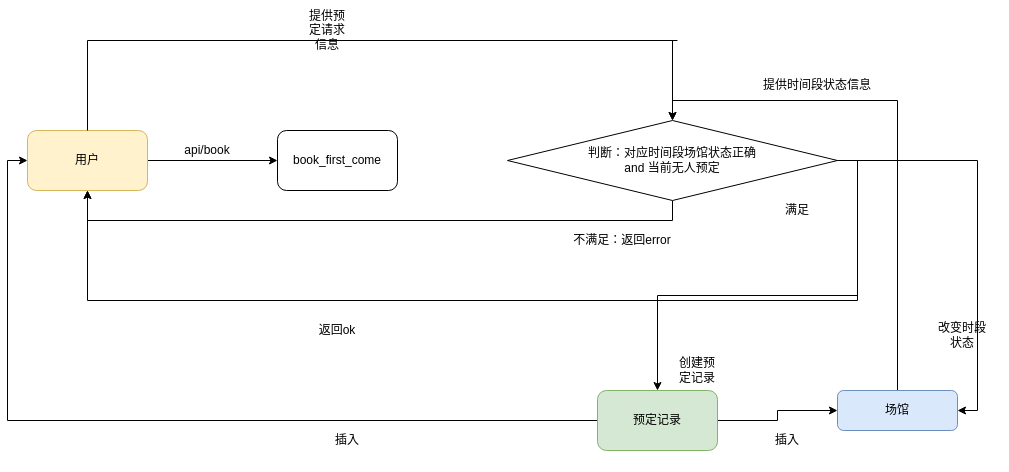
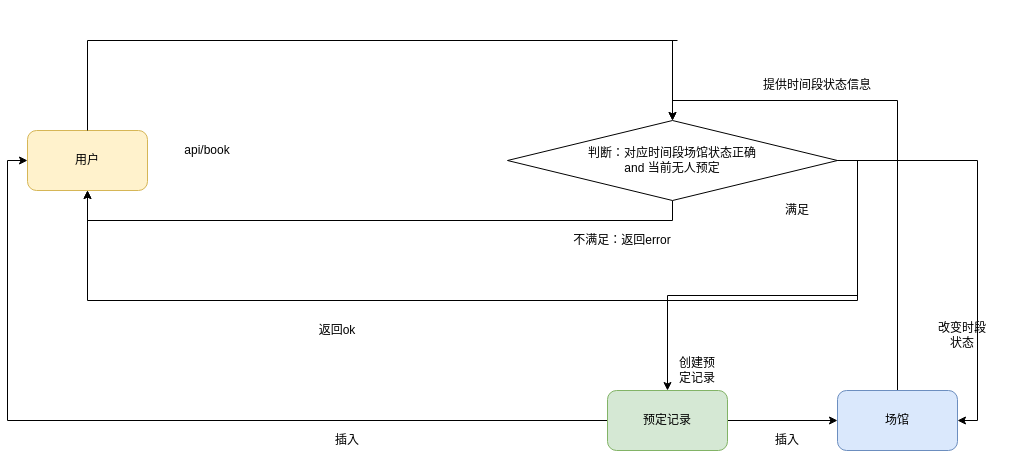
- <mxCell id="20" value="提供预定请求信息" style="text;html=1;strokeColor=none;fillColor=none;align=center;verticalAlign=middle;whiteSpace=wrap;rounded=0;" vertex="1" parent="1"><mxGeometry x="300" y="20" width="40" height="20" as="geometry" /></mxCell>
- <mxCell id="2" style="edgeStyle=orthogonalEdgeStyle;rounded=0;orthogonalLoop=1;jettySize=auto;html=1;" edge="1" parent="1" source="3" target="9"><mxGeometry relative="1" as="geometry" /></mxCell>
- <mxCell id="9" value="book_first_come" style="rounded=1;whiteSpace=wrap;html=1;" vertex="1" parent="1"><mxGeometry x="270" y="130" width="120" height="60" as="geometry" /></mxCell>
- <mxCell id="5" value="场馆" style="rounded=1;whiteSpace=wrap;html=1;fillColor=#dae8fc;strokeColor=#6c8ebf;" vertex="1" parent="1"><mxGeometry x="830" y="390" width="120" height="40" as="geometry" /></mxCell>
+ <mxCell id="5" value="场馆" style="rounded=1;whiteSpace=wrap;html=1;fillColor=#dae8fc;strokeColor=#6c8ebf;" vertex="1" parent="1"><mxGeometry x="830" y="390" width="120" height="60" as="geometry" /></mxCell>
- <mxCell id="8" value="预定记录" style="rounded=1;whiteSpace=wrap;html=1;fillColor=#d5e8d4;strokeColor=#82b366;" vertex="1" parent="1"><mxGeometry x="590" y="390" width="120" height="60" as="geometry" /></mxCell>
+ <mxCell id="8" value="预定记录" style="rounded=1;whiteSpace=wrap;html=1;fillColor=#d5e8d4;strokeColor=#82b366;" vertex="1" parent="1"><mxGeometry x="600" y="390" width="120" height="60" as="geometry" /></mxCell>
